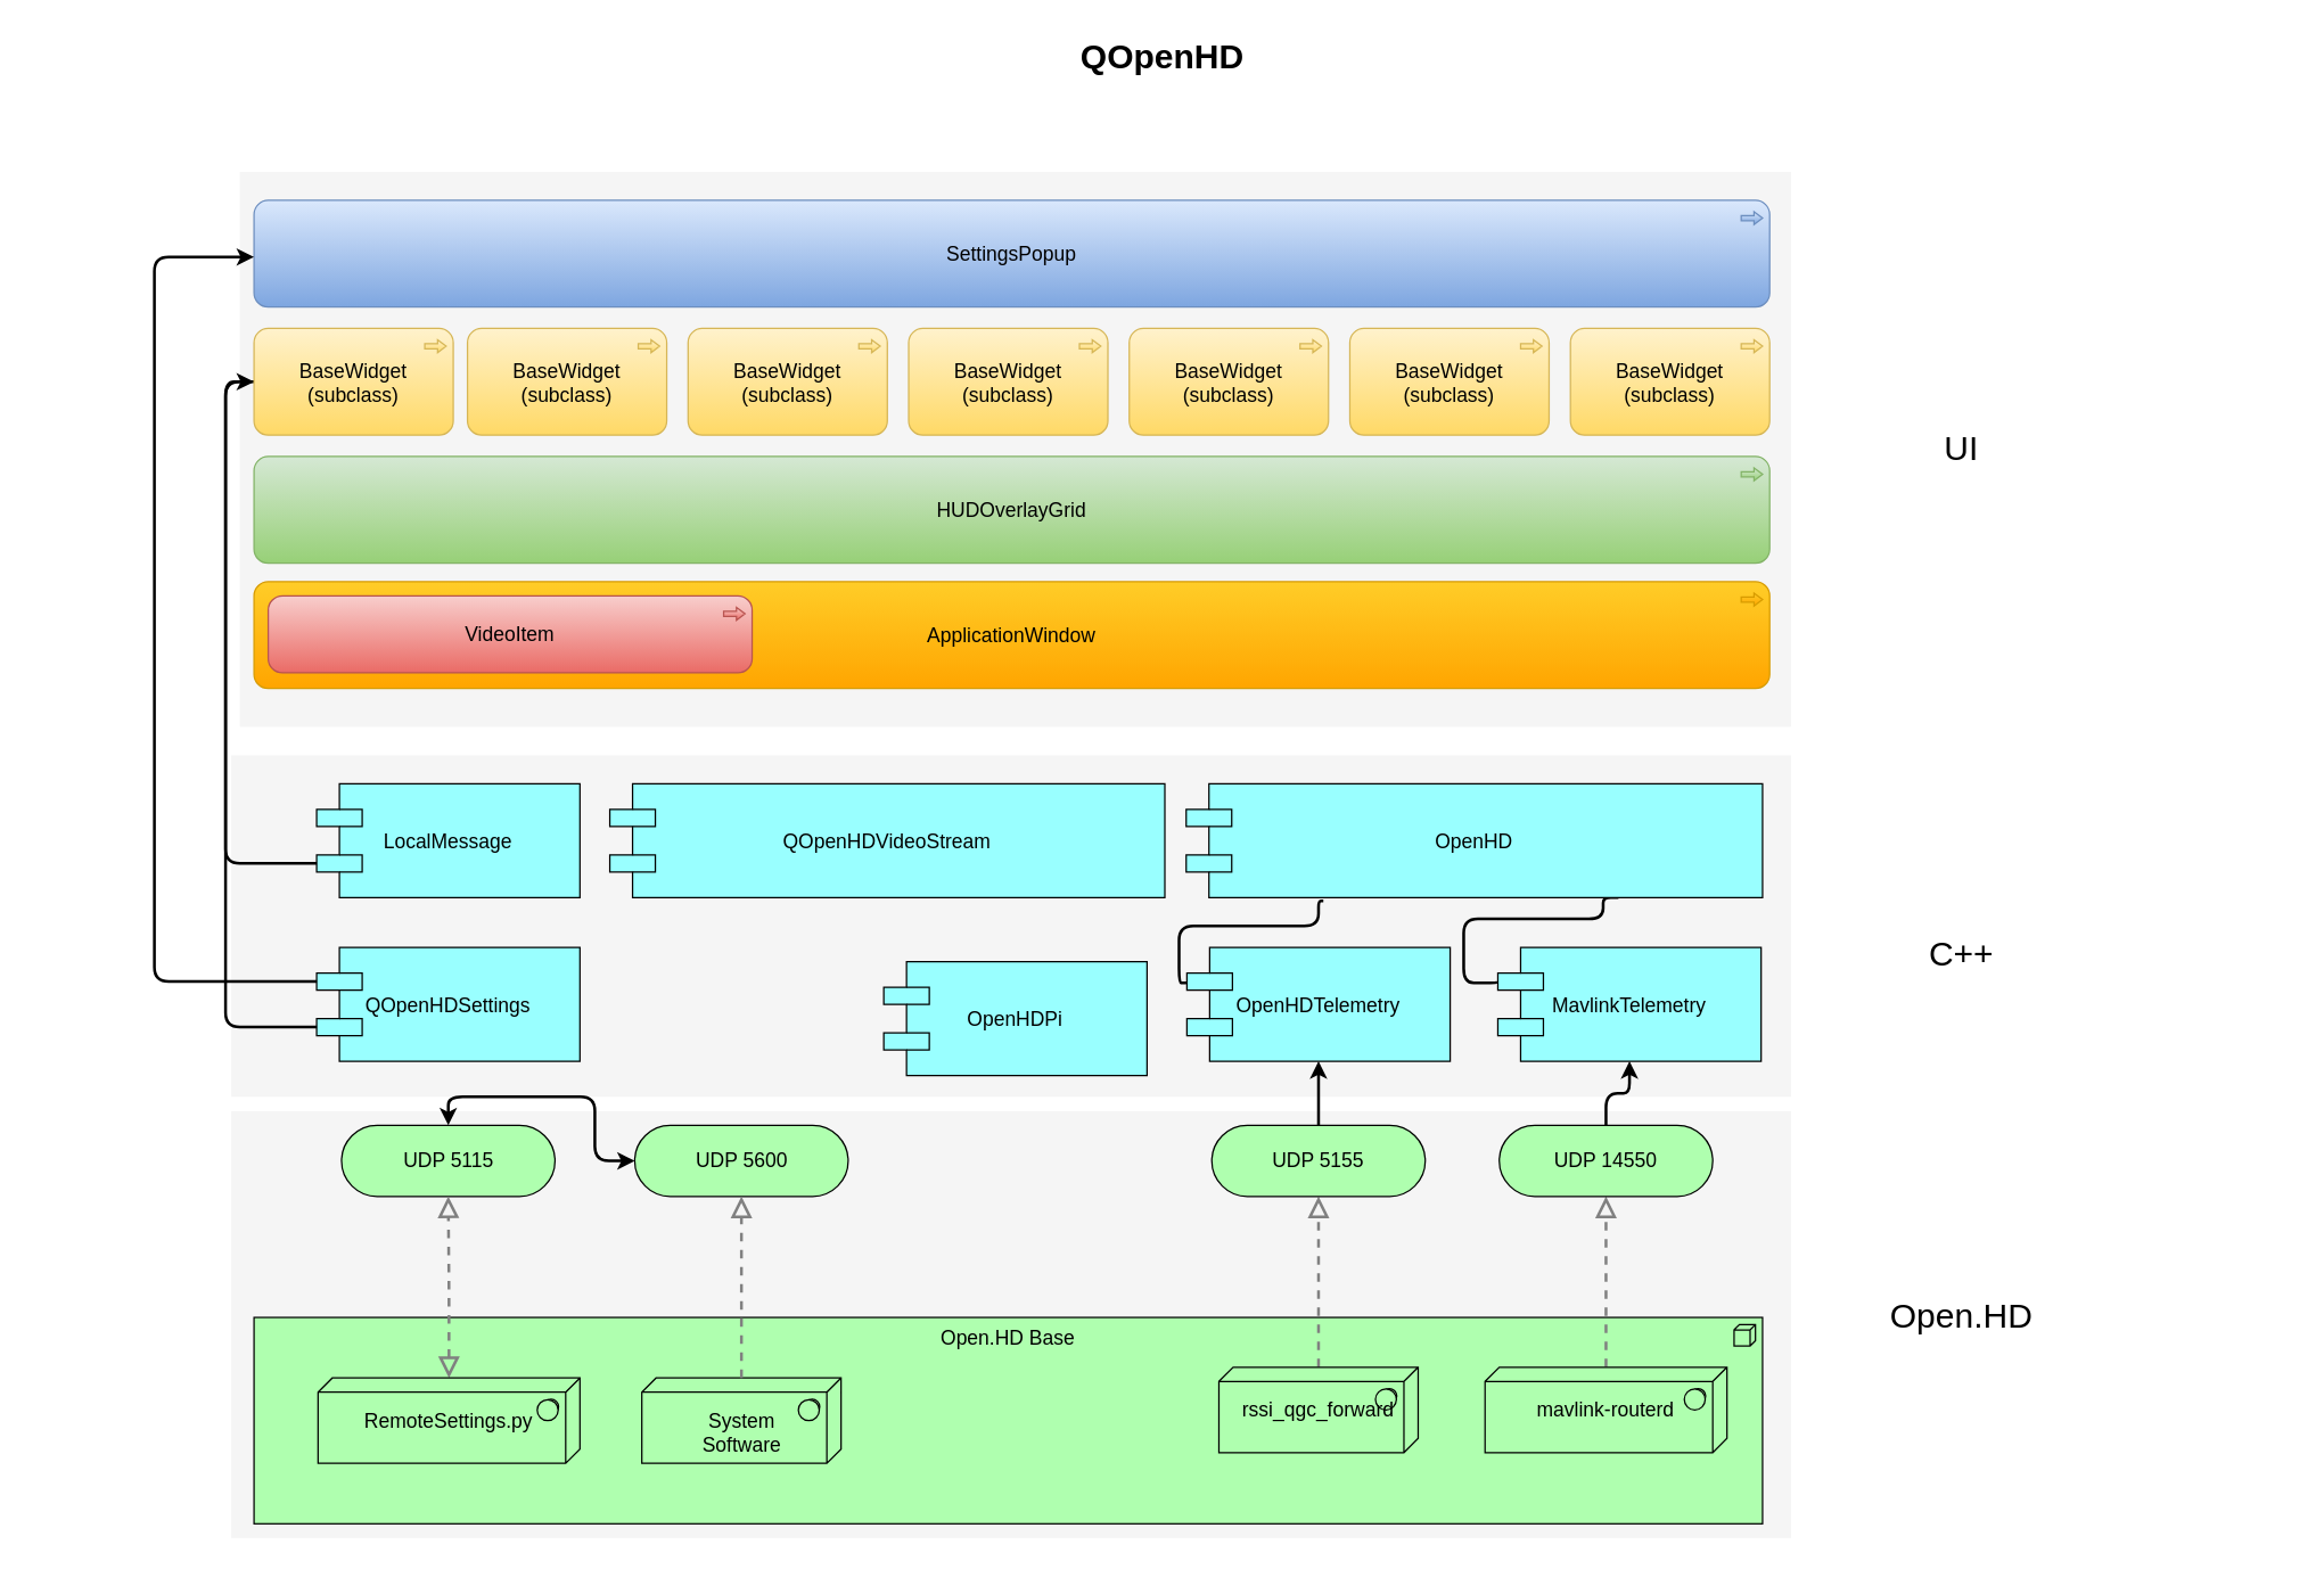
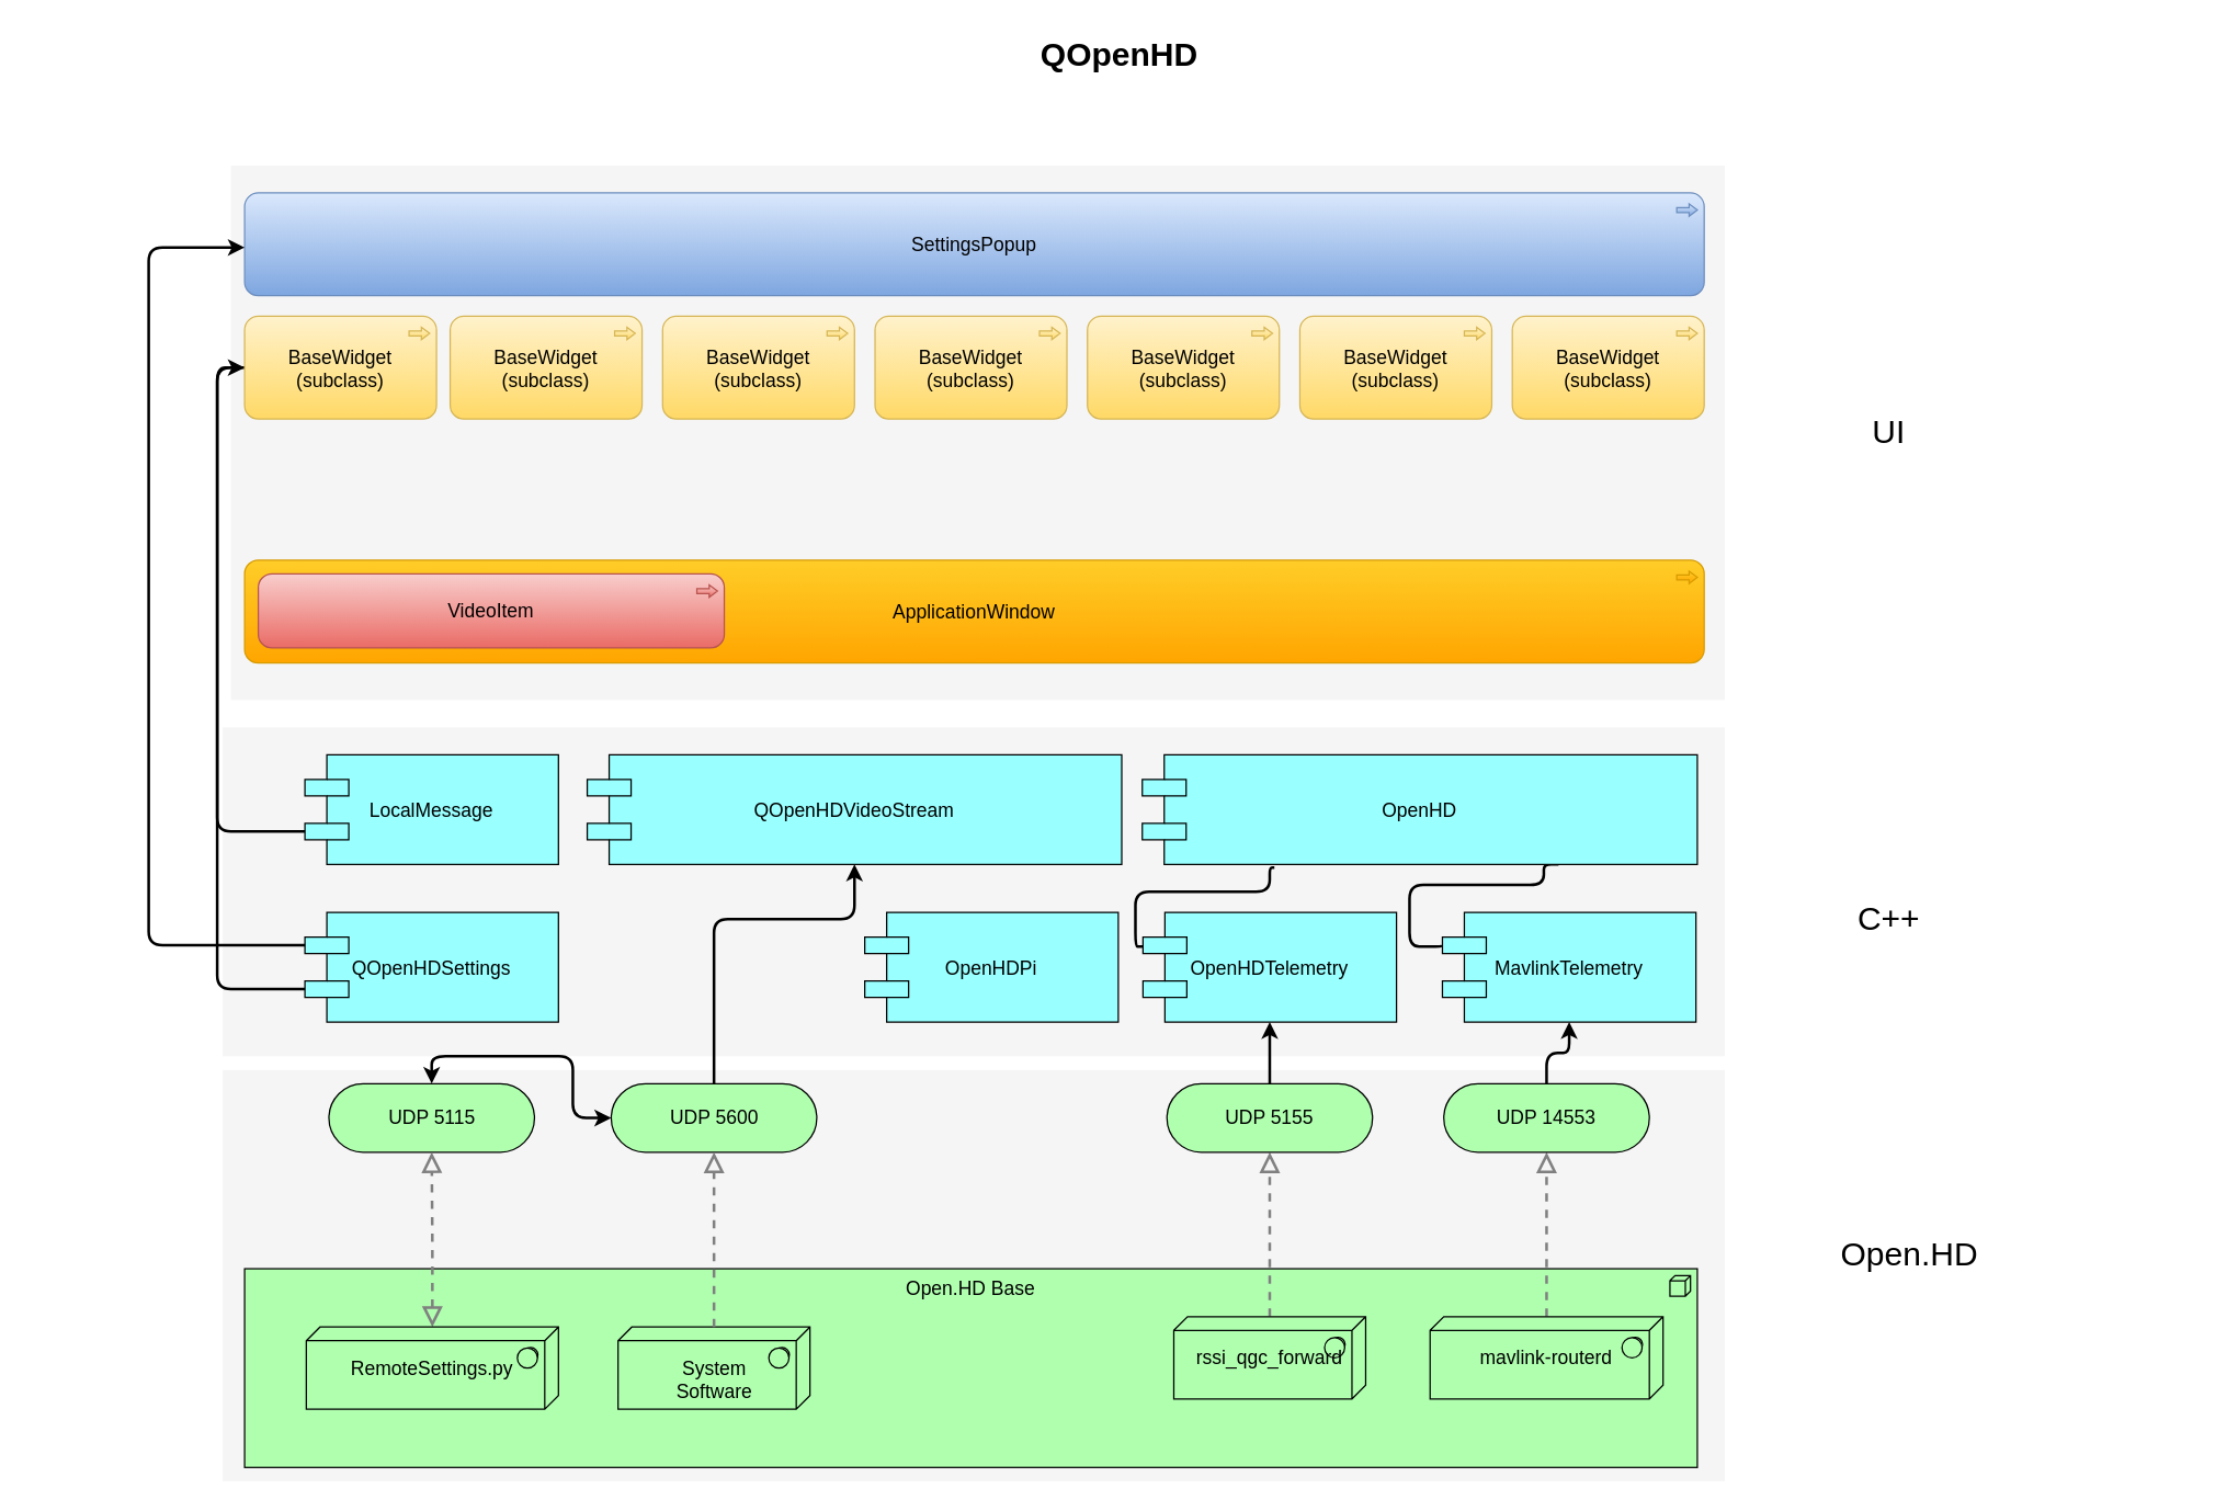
- <mxCell id="30" value="HUDOverlayGrid" style="html=1;whiteSpace=wrap;fillColor=#d5e8d4;shape=mxgraph.archimate3.application;appType=proc;archiType=rounded;fontSize=14;gradientColor=#97d077;strokeColor=#82b366;" vertex="1" parent="1"><mxGeometry x="178" y="320" width="1065" height="75" as="geometry" /></mxCell>
+ <mxCell id="27" style="edgeStyle=orthogonalEdgeStyle;rounded=1;orthogonalLoop=1;jettySize=auto;html=1;exitX=0.5;exitY=0;exitDx=0;exitDy=0;exitPerimeter=0;strokeWidth=2;fontSize=24;" edge="1" parent="1" source="28" target="14"><mxGeometry relative="1" as="geometry"><Array as="points"><mxPoint x="521" y="670" /><mxPoint x="623" y="670" /></Array></mxGeometry></mxCell>
- <mxCell id="25" value="OpenHDPi" style="shape=component;align=center;fillColor=#99ffff;gradientColor=none;fontSize=14;" vertex="1" parent="1"><mxGeometry x="620.5" y="675" width="185" height="80" as="geometry" /></mxCell>
+ <mxCell id="25" value="OpenHDPi" style="shape=component;align=center;fillColor=#99ffff;gradientColor=none;fontSize=14;" vertex="1" parent="1"><mxGeometry x="630.5" y="665" width="185" height="80" as="geometry" /></mxCell>
- <mxCell id="12" value="UDP 14550" style="html=1;whiteSpace=wrap;fillColor=#AFFFAF;shape=mxgraph.archimate3.service;fontSize=14;" parent="1" vertex="1"><mxGeometry x="1053" y="790" width="150" height="50" as="geometry" /></mxCell>
+ <mxCell id="12" value="UDP 14553" style="html=1;whiteSpace=wrap;fillColor=#AFFFAF;shape=mxgraph.archimate3.service;fontSize=14;" parent="1" vertex="1"><mxGeometry x="1053" y="790" width="150" height="50" as="geometry" /></mxCell>
- <mxCell id="36" value="Open.HD" style="text;html=1;strokeColor=none;fillColor=none;align=center;verticalAlign=middle;whiteSpace=wrap;fontSize=24;strokeWidth=1;" vertex="1" parent="1"><mxGeometry x="1258" y="915" width="240" height="20" as="geometry" /></mxCell>
+ <mxCell id="36" value="Open.HD" style="text;html=1;strokeColor=none;fillColor=none;align=center;verticalAlign=middle;whiteSpace=wrap;fontSize=24;strokeWidth=1;" vertex="1" parent="1"><mxGeometry x="1273" y="905" width="240" height="20" as="geometry" /></mxCell>
